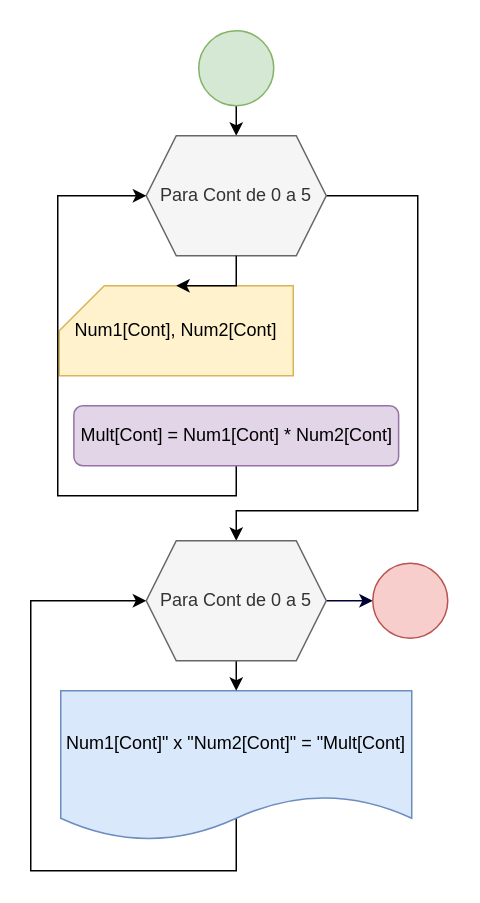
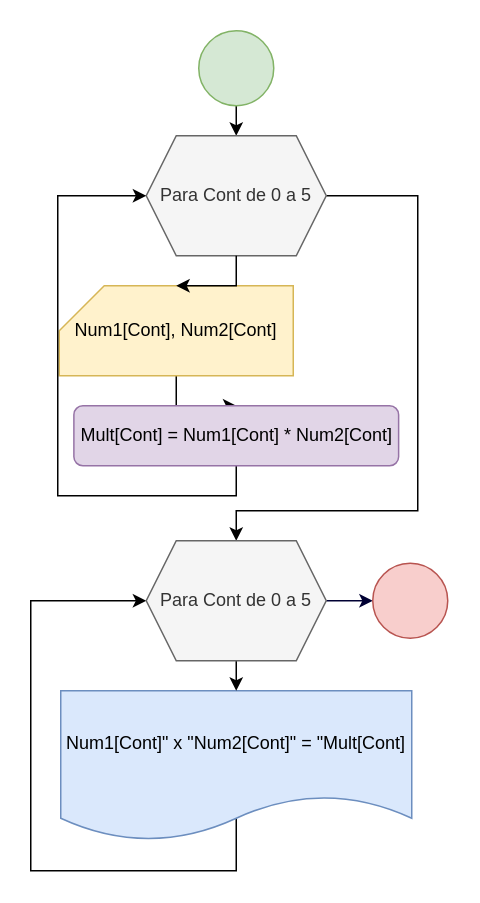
+ <mxCell id="6" value="" style="edgeStyle=orthogonalEdgeStyle;rounded=0;orthogonalLoop=1;jettySize=auto;html=1;" edge="1" parent="1" source="7" target="12"><mxGeometry relative="1" as="geometry" /></mxCell>
